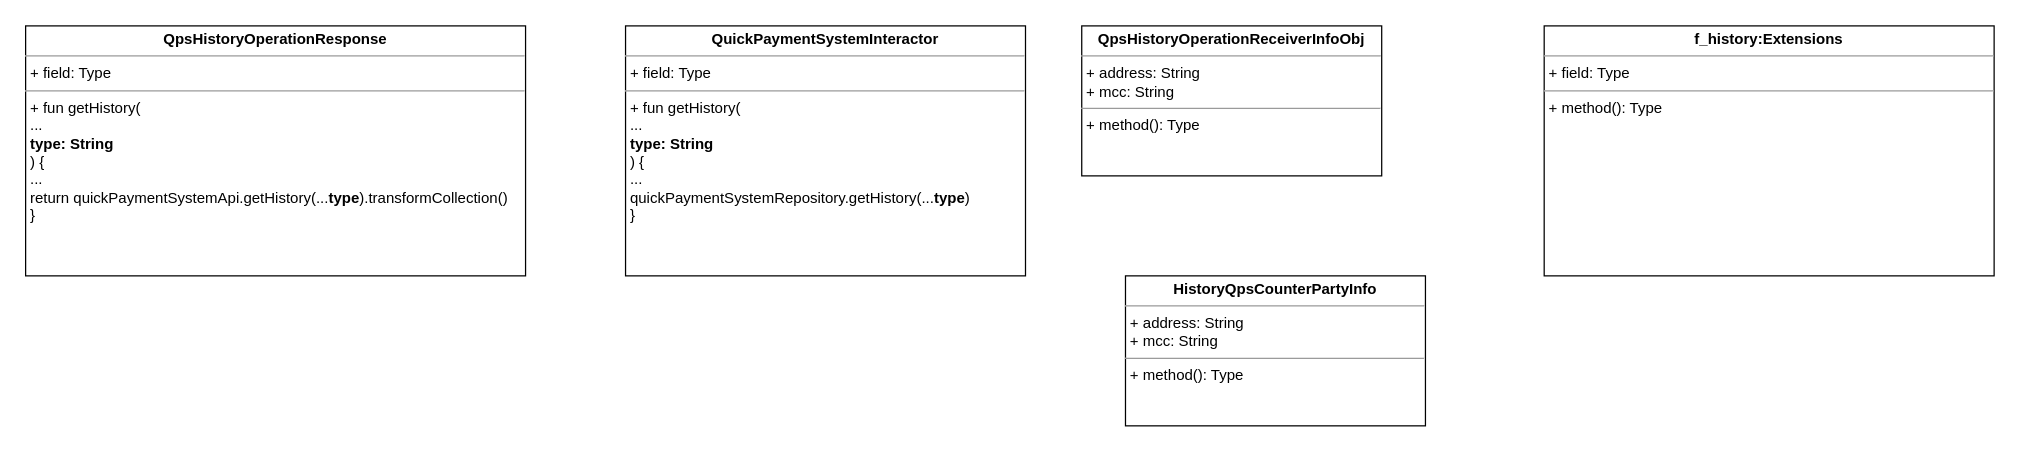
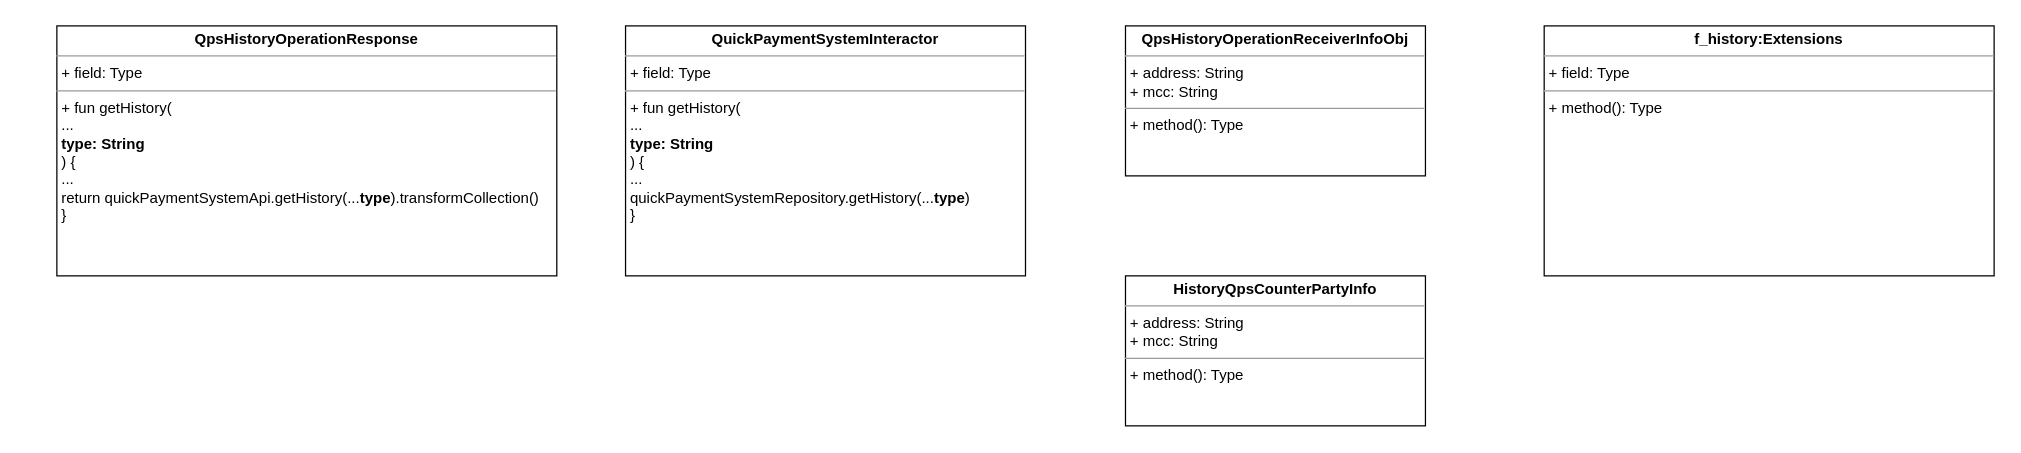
- <mxCell id="4" value="&lt;p style=&quot;margin: 0px ; margin-top: 4px ; text-align: center&quot;&gt;&lt;b&gt;QpsHistoryOperationReceiverInfoObj&lt;/b&gt;&lt;/p&gt;&lt;hr size=&quot;1&quot;&gt;&lt;p style=&quot;margin: 0px ; margin-left: 4px&quot;&gt;+ address: String&lt;/p&gt;&lt;p style=&quot;margin: 0px ; margin-left: 4px&quot;&gt;+ mcc: String&lt;/p&gt;&lt;hr size=&quot;1&quot;&gt;&lt;p style=&quot;margin: 0px ; margin-left: 4px&quot;&gt;+ method(): Type&lt;/p&gt;" style="verticalAlign=top;align=left;overflow=fill;fontSize=12;fontFamily=Helvetica;html=1;" vertex="1" parent="1"><mxGeometry x="865" y="20" width="240" height="120" as="geometry" /></mxCell>
+ <mxCell id="4" value="&lt;p style=&quot;margin: 0px ; margin-top: 4px ; text-align: center&quot;&gt;&lt;b&gt;QpsHistoryOperationReceiverInfoObj&lt;/b&gt;&lt;/p&gt;&lt;hr size=&quot;1&quot;&gt;&lt;p style=&quot;margin: 0px ; margin-left: 4px&quot;&gt;+ address: String&lt;/p&gt;&lt;p style=&quot;margin: 0px ; margin-left: 4px&quot;&gt;+ mcc: String&lt;/p&gt;&lt;hr size=&quot;1&quot;&gt;&lt;p style=&quot;margin: 0px ; margin-left: 4px&quot;&gt;+ method(): Type&lt;/p&gt;" style="verticalAlign=top;align=left;overflow=fill;fontSize=12;fontFamily=Helvetica;html=1;" vertex="1" parent="1"><mxGeometry x="900" y="20" width="240" height="120" as="geometry" /></mxCell>
- <mxCell id="2" value="&lt;p style=&quot;margin: 0px ; margin-top: 4px ; text-align: center&quot;&gt;&lt;b&gt;QpsHistoryOperationResponse&lt;/b&gt;&lt;/p&gt;&lt;hr size=&quot;1&quot;&gt;&lt;p style=&quot;margin: 0px ; margin-left: 4px&quot;&gt;+ field: Type&lt;/p&gt;&lt;hr size=&quot;1&quot;&gt;&lt;p style=&quot;margin: 0px ; margin-left: 4px&quot;&gt;+ fun getHistory(&lt;/p&gt;&lt;p style=&quot;margin: 0px ; margin-left: 4px&quot;&gt;...&lt;/p&gt;&lt;p style=&quot;margin: 0px ; margin-left: 4px&quot;&gt;&lt;b&gt;type: String&lt;/b&gt;&lt;br&gt;&lt;/p&gt;&lt;p style=&quot;margin: 0px ; margin-left: 4px&quot;&gt;) {&lt;/p&gt;&lt;p style=&quot;margin: 0px ; margin-left: 4px&quot;&gt;...&lt;/p&gt;&lt;p style=&quot;margin: 0px ; margin-left: 4px&quot;&gt;return quickPaymentSystemApi.getHistory(...&lt;b&gt;type&lt;/b&gt;).transformCollection()&lt;br&gt;&lt;/p&gt;&lt;p style=&quot;margin: 0px ; margin-left: 4px&quot;&gt;}&lt;br&gt;&lt;/p&gt;" style="verticalAlign=top;align=left;overflow=fill;fontSize=12;fontFamily=Helvetica;html=1;" vertex="1" parent="1"><mxGeometry x="20" y="20" width="400" height="200" as="geometry" /></mxCell>
+ <mxCell id="2" value="&lt;p style=&quot;margin: 0px ; margin-top: 4px ; text-align: center&quot;&gt;&lt;b&gt;QpsHistoryOperationResponse&lt;/b&gt;&lt;/p&gt;&lt;hr size=&quot;1&quot;&gt;&lt;p style=&quot;margin: 0px ; margin-left: 4px&quot;&gt;+ field: Type&lt;/p&gt;&lt;hr size=&quot;1&quot;&gt;&lt;p style=&quot;margin: 0px ; margin-left: 4px&quot;&gt;+ fun getHistory(&lt;/p&gt;&lt;p style=&quot;margin: 0px ; margin-left: 4px&quot;&gt;...&lt;/p&gt;&lt;p style=&quot;margin: 0px ; margin-left: 4px&quot;&gt;&lt;b&gt;type: String&lt;/b&gt;&lt;br&gt;&lt;/p&gt;&lt;p style=&quot;margin: 0px ; margin-left: 4px&quot;&gt;) {&lt;/p&gt;&lt;p style=&quot;margin: 0px ; margin-left: 4px&quot;&gt;...&lt;/p&gt;&lt;p style=&quot;margin: 0px ; margin-left: 4px&quot;&gt;return quickPaymentSystemApi.getHistory(...&lt;b&gt;type&lt;/b&gt;).transformCollection()&lt;br&gt;&lt;/p&gt;&lt;p style=&quot;margin: 0px ; margin-left: 4px&quot;&gt;}&lt;br&gt;&lt;/p&gt;" style="verticalAlign=top;align=left;overflow=fill;fontSize=12;fontFamily=Helvetica;html=1;" vertex="1" parent="1"><mxGeometry x="45" y="20" width="400" height="200" as="geometry" /></mxCell>
